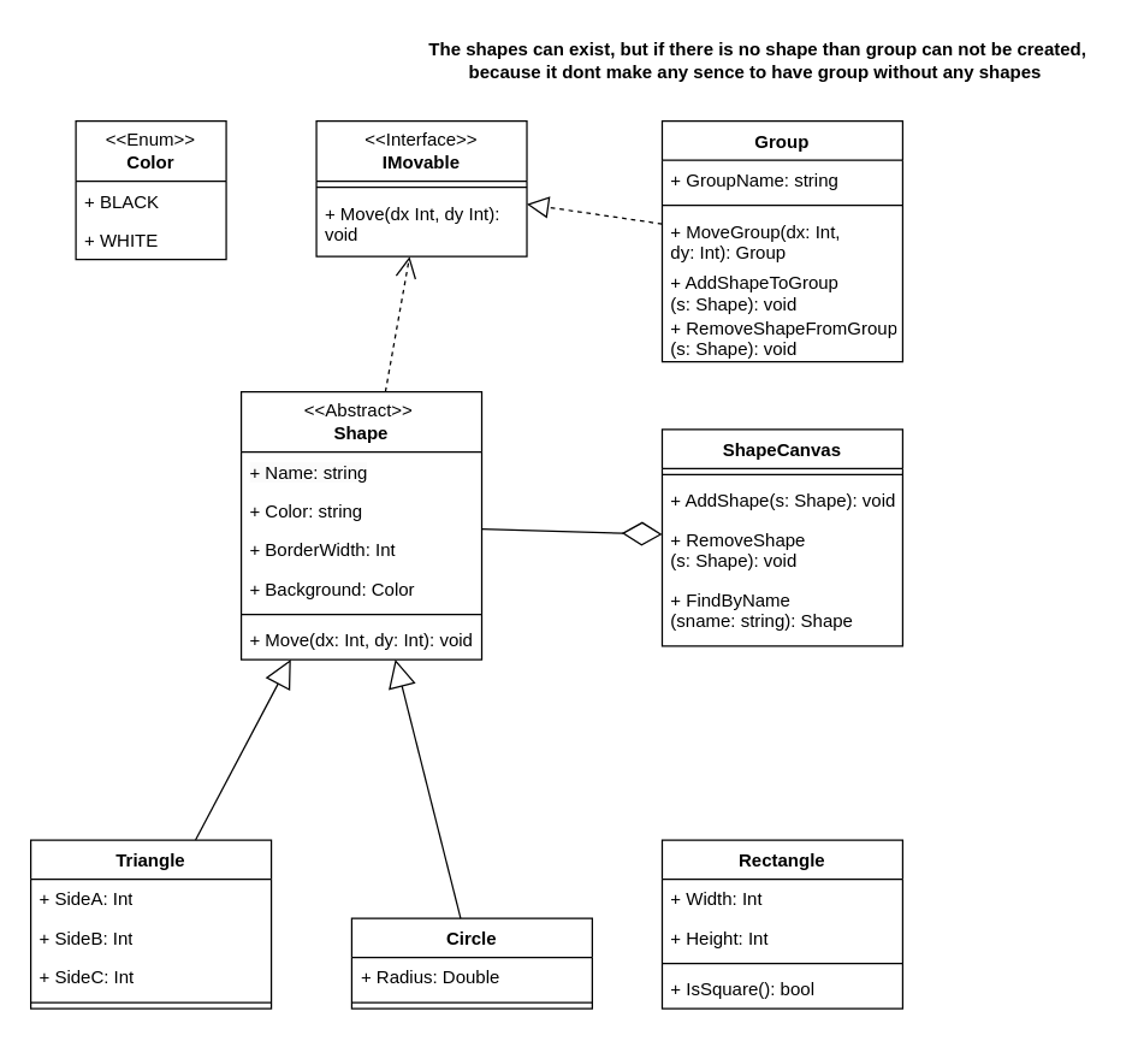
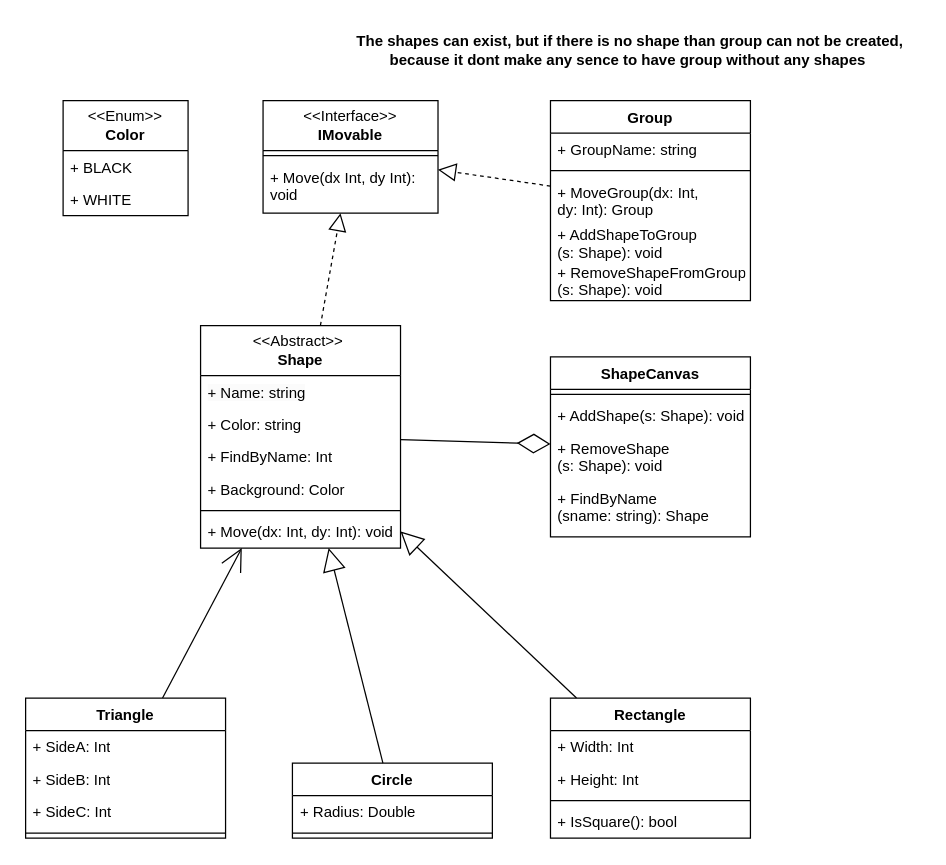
- <mxCell id="40" value="" style="endArrow=open;dashed=1;endFill=0;endSize=12;html=1;rounded=0;" parent="1" source="32" target="29" edge="1"><mxGeometry width="160" relative="1" as="geometry"><mxPoint x="440" y="350" as="sourcePoint" /><mxPoint x="556" y="386" as="targetPoint" /></mxGeometry></mxCell>
+ <mxCell id="40" value="" style="endArrow=block;dashed=1;endFill=0;endSize=12;html=1;rounded=0;" parent="1" source="32" target="29" edge="1"><mxGeometry width="160" relative="1" as="geometry"><mxPoint x="440" y="350" as="sourcePoint" /><mxPoint x="556" y="386" as="targetPoint" /></mxGeometry></mxCell>
- <mxCell id="35" value="&lt;span style=&quot;text-wrap: nowrap;&quot;&gt;+ BorderWidth: Int&lt;/span&gt;" style="text;strokeColor=none;fillColor=none;align=left;verticalAlign=top;spacingLeft=4;spacingRight=4;overflow=hidden;rotatable=0;points=[[0,0.5],[1,0.5]];portConstraint=eastwest;whiteSpace=wrap;html=1;" parent="32" vertex="1"><mxGeometry y="92" width="160" height="26" as="geometry" /></mxCell>
+ <mxCell id="35" value="&lt;span style=&quot;text-wrap: nowrap;&quot;&gt;+ FindByName: Int&lt;/span&gt;" style="text;strokeColor=none;fillColor=none;align=left;verticalAlign=top;spacingLeft=4;spacingRight=4;overflow=hidden;rotatable=0;points=[[0,0.5],[1,0.5]];portConstraint=eastwest;whiteSpace=wrap;html=1;" parent="32" vertex="1"><mxGeometry y="92" width="160" height="26" as="geometry" /></mxCell>
- <mxCell id="26" value="" style="endArrow=block;endSize=16;endFill=0;html=1;rounded=0;" parent="1" source="8" target="32" edge="1"><mxGeometry width="160" relative="1" as="geometry"><mxPoint x="460" y="900" as="sourcePoint" /><mxPoint x="237.647" y="500" as="targetPoint" /></mxGeometry></mxCell>
+ <mxCell id="26" value="" style="endArrow=open;endSize=16;endFill=0;html=1;rounded=0;" parent="1" source="8" target="32" edge="1"><mxGeometry width="160" relative="1" as="geometry"><mxPoint x="460" y="900" as="sourcePoint" /><mxPoint x="237.647" y="500" as="targetPoint" /></mxGeometry></mxCell>
+ <mxCell id="28" value="" style="endArrow=block;endSize=16;endFill=0;html=1;rounded=0;" parent="1" source="16" target="32" edge="1"><mxGeometry x="0.004" width="160" relative="1" as="geometry"><mxPoint x="587" y="510" as="sourcePoint" /><mxPoint x="318.556" y="500" as="targetPoint" /><mxPoint as="offset" /></mxGeometry></mxCell>
